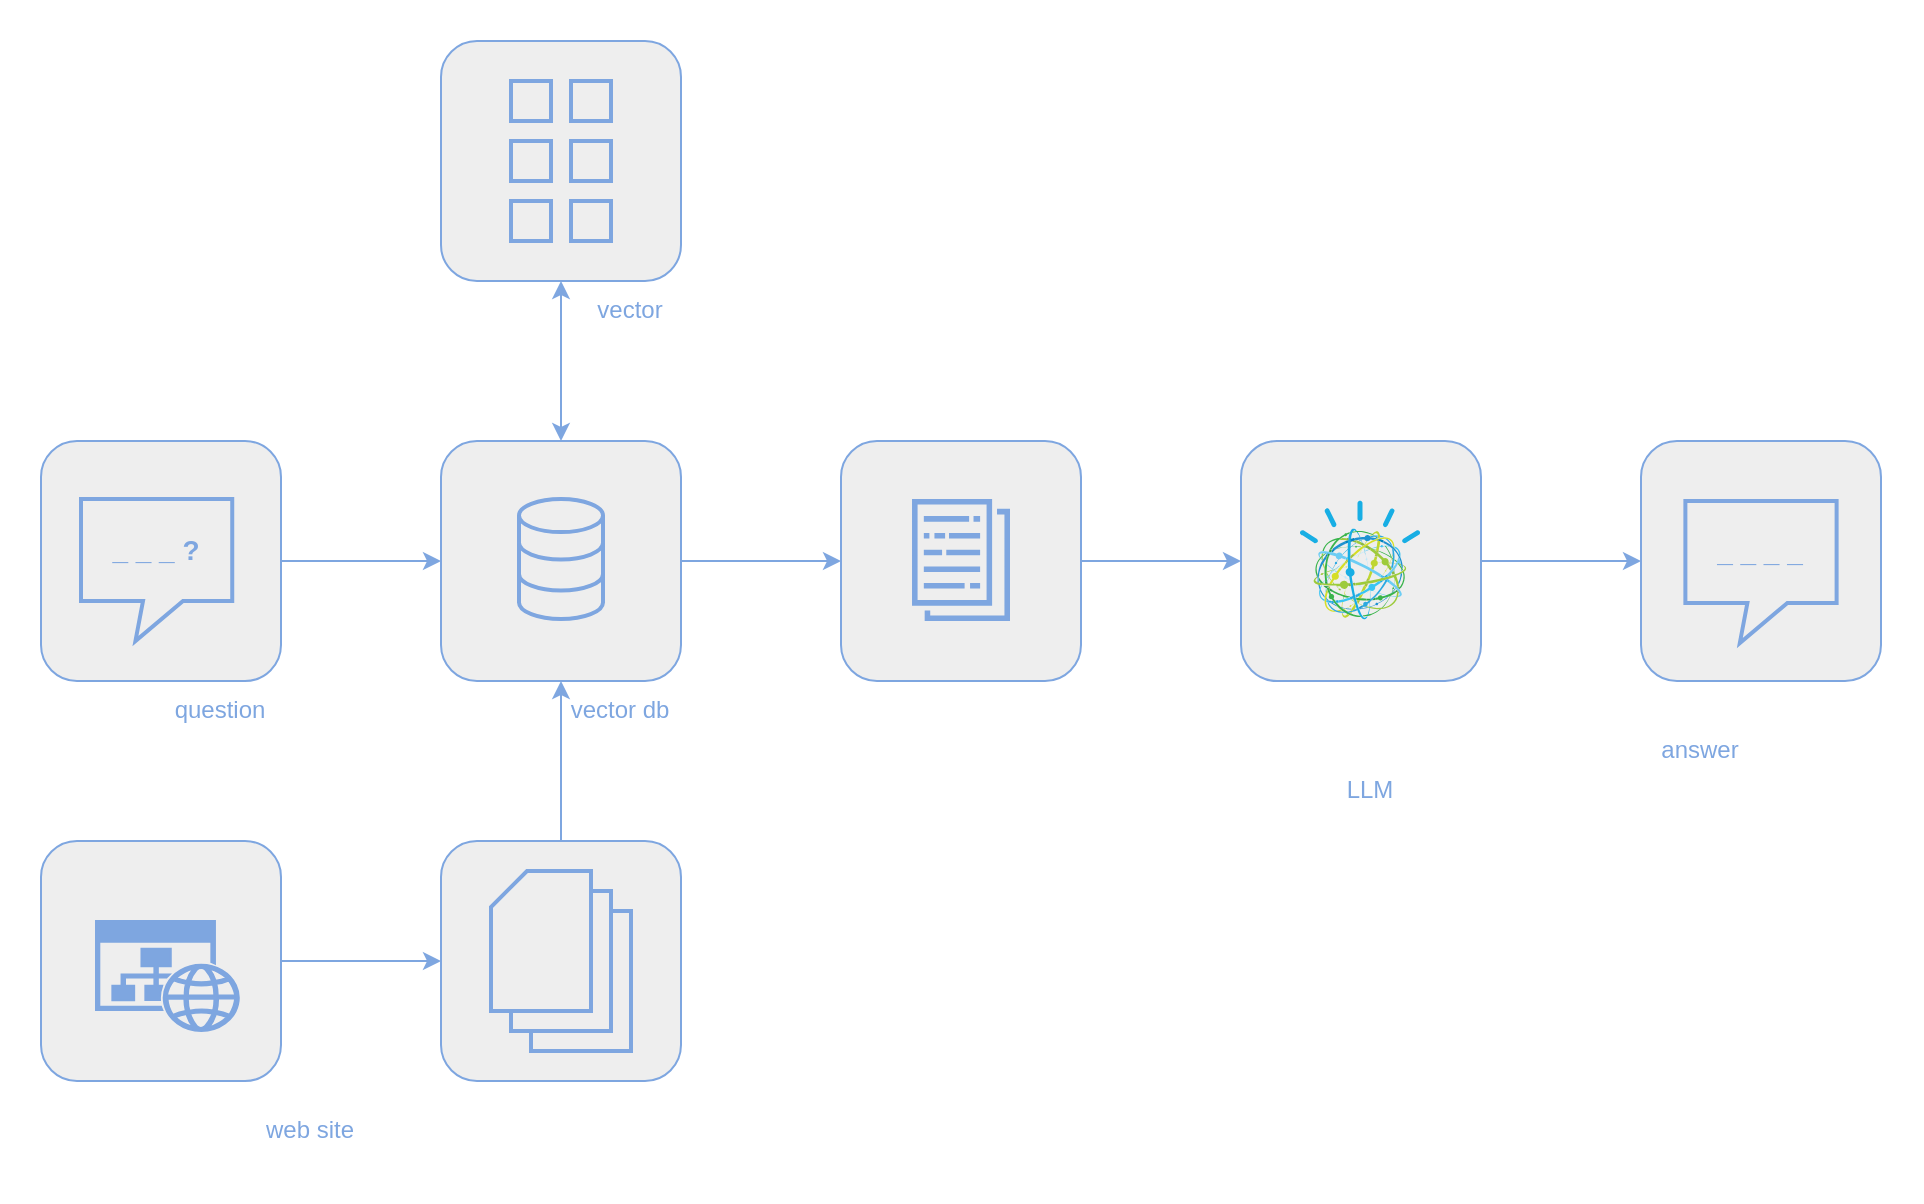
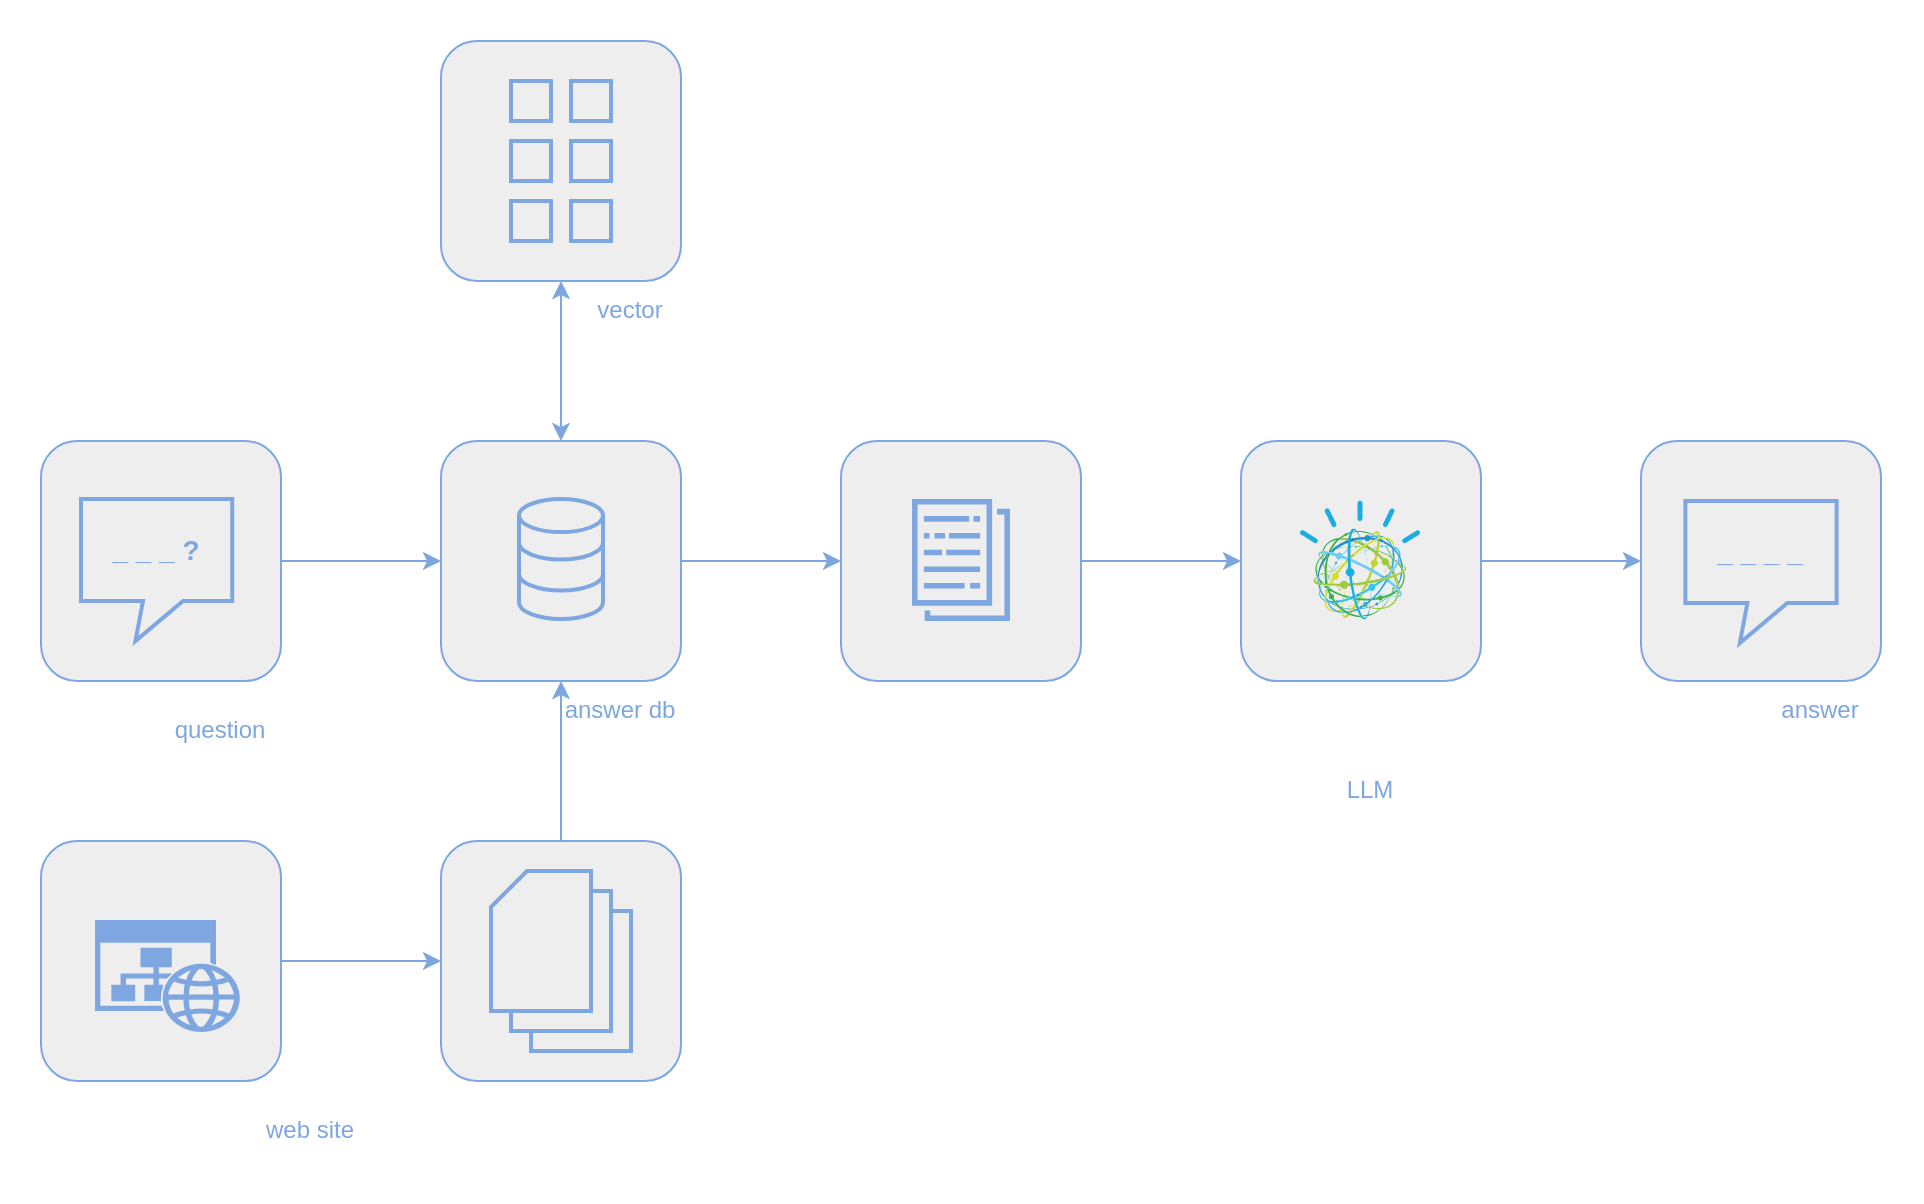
- <mxCell id="34" value="&lt;font color=&quot;#7ea6e0&quot;&gt;question&lt;/font&gt;" style="text;html=1;align=center;verticalAlign=middle;whiteSpace=wrap;rounded=0;" vertex="1" parent="1"><mxGeometry x="80" y="340" width="60" height="30" as="geometry" /></mxCell>
+ <mxCell id="34" value="&lt;font color=&quot;#7ea6e0&quot;&gt;question&lt;/font&gt;" style="text;html=1;align=center;verticalAlign=middle;whiteSpace=wrap;rounded=0;" vertex="1" parent="1"><mxGeometry x="80" y="350" width="60" height="30" as="geometry" /></mxCell>
- <mxCell id="37" value="&lt;font color=&quot;#7ea6e0&quot;&gt;vector db&lt;/font&gt;" style="text;html=1;align=center;verticalAlign=middle;whiteSpace=wrap;rounded=0;" vertex="1" parent="1"><mxGeometry x="280" y="340" width="60" height="30" as="geometry" /></mxCell>
+ <mxCell id="37" value="&lt;font color=&quot;#7ea6e0&quot;&gt;answer db&lt;/font&gt;" style="text;html=1;align=center;verticalAlign=middle;whiteSpace=wrap;rounded=0;" vertex="1" parent="1"><mxGeometry x="280" y="340" width="60" height="30" as="geometry" /></mxCell>
- <mxCell id="39" value="&lt;font color=&quot;#7ea6e0&quot;&gt;answer&lt;/font&gt;" style="text;html=1;align=center;verticalAlign=middle;whiteSpace=wrap;rounded=0;" vertex="1" parent="1"><mxGeometry x="820" y="360" width="60" height="30" as="geometry" /></mxCell>
+ <mxCell id="39" value="&lt;font color=&quot;#7ea6e0&quot;&gt;answer&lt;/font&gt;" style="text;html=1;align=center;verticalAlign=middle;whiteSpace=wrap;rounded=0;" vertex="1" parent="1"><mxGeometry x="880" y="340" width="60" height="30" as="geometry" /></mxCell>
